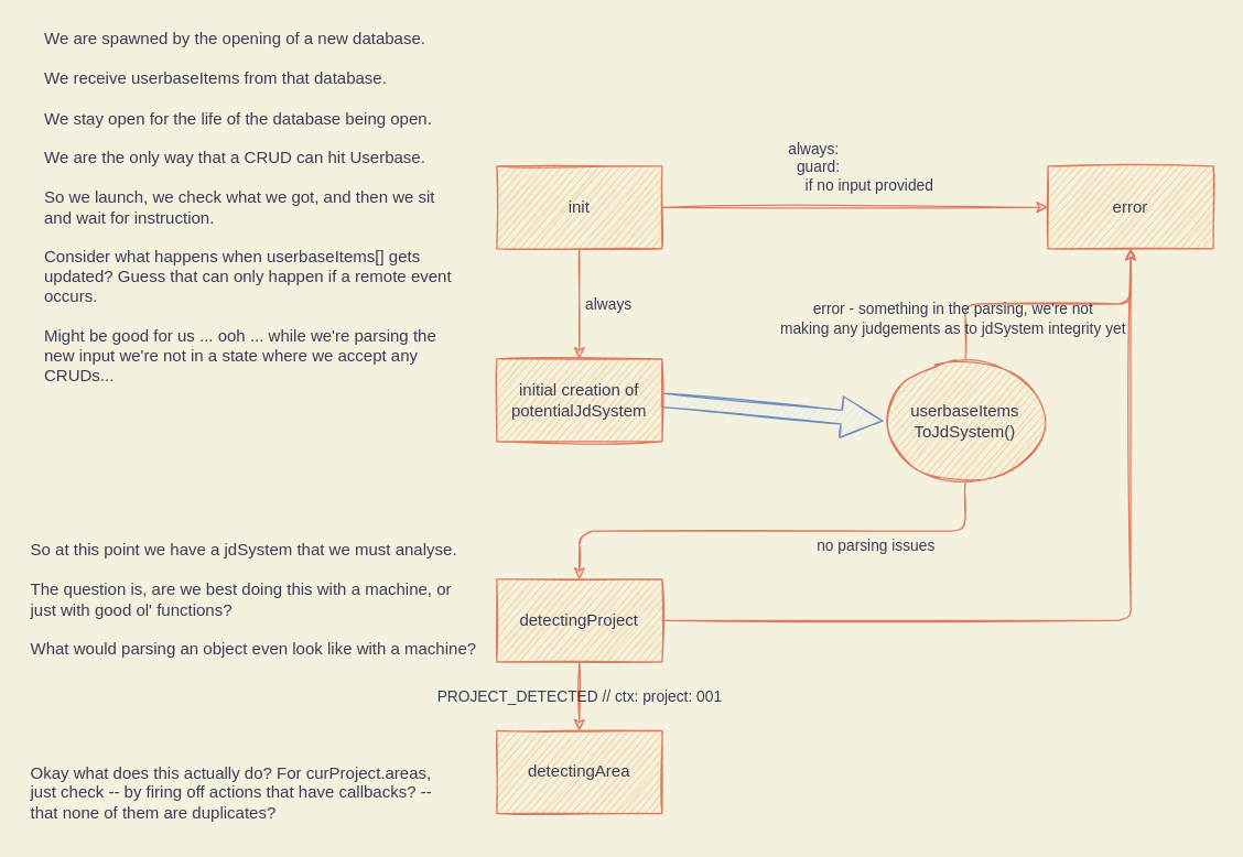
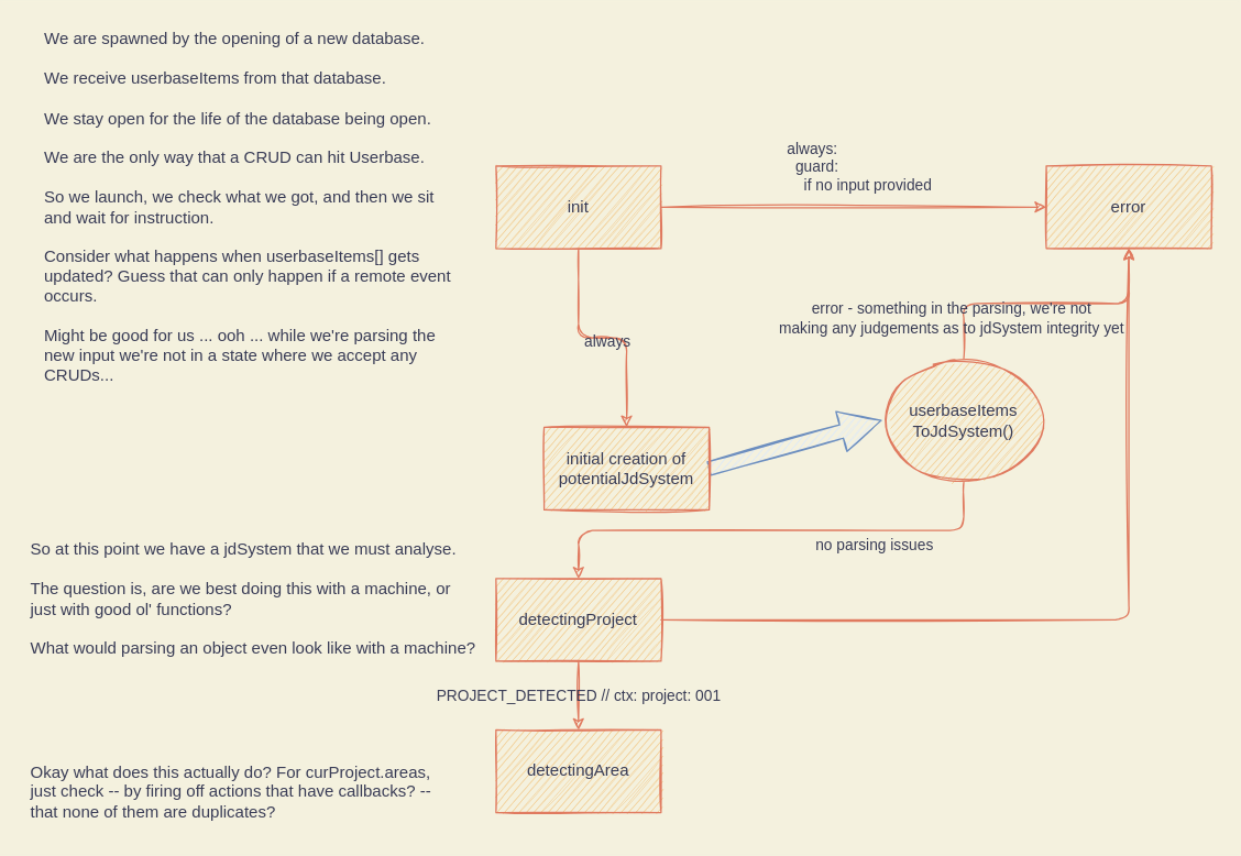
- <mxCell id="9" value="initial creation of potentialJdSystem" style="rounded=0;whiteSpace=wrap;html=1;labelBackgroundColor=none;sketch=1;fontColor=#393C56;strokeColor=#E07A5F;fillColor=#F2CC8F;align=center;" vertex="1" parent="1"><mxGeometry x="360" y="260" width="120" height="60" as="geometry" /></mxCell>
+ <mxCell id="9" value="initial creation of potentialJdSystem" style="rounded=0;whiteSpace=wrap;html=1;labelBackgroundColor=none;sketch=1;fontColor=#393C56;strokeColor=#E07A5F;fillColor=#F2CC8F;align=center;" vertex="1" parent="1"><mxGeometry x="395" y="310" width="120" height="60" as="geometry" /></mxCell>
